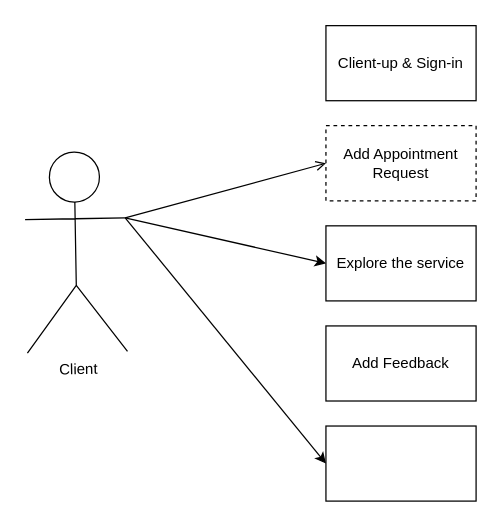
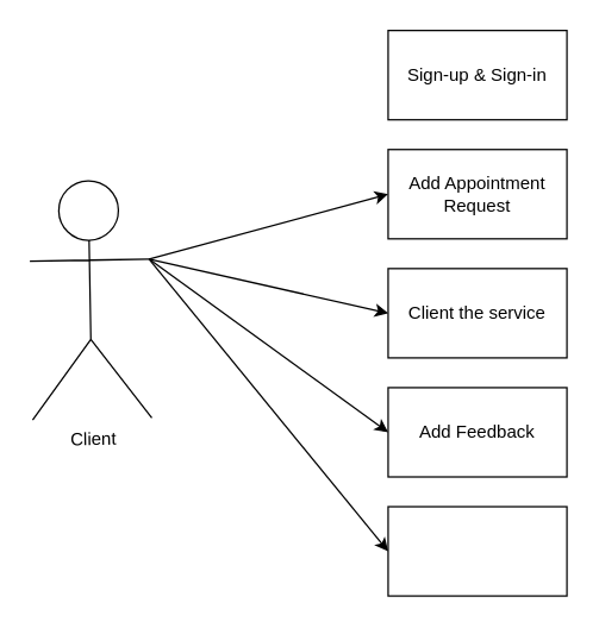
- <mxCell id="3" value="Client-up &amp;amp; Sign-in" style="rounded=0;whiteSpace=wrap;html=1;" parent="1" vertex="1"><mxGeometry x="260" y="20" width="120" height="60" as="geometry" /></mxCell>
+ <mxCell id="3" value="Sign-up &amp;amp; Sign-in" style="rounded=0;whiteSpace=wrap;html=1;" parent="1" vertex="1"><mxGeometry x="260" y="20" width="120" height="60" as="geometry" /></mxCell>
- <mxCell id="4" value="Add Appointment Request" style="rounded=0;whiteSpace=wrap;html=1;dashed=1;" parent="1" vertex="1"><mxGeometry x="260" y="100" width="120" height="60" as="geometry" /></mxCell>
+ <mxCell id="4" value="Add Appointment Request" style="rounded=0;whiteSpace=wrap;html=1;" parent="1" vertex="1"><mxGeometry x="260" y="100" width="120" height="60" as="geometry" /></mxCell>
- <mxCell id="8" value="" style="endArrow=open;html=1;exitX=1;exitY=0.333;exitDx=0;exitDy=0;exitPerimeter=0;entryX=0;entryY=0.5;entryDx=0;entryDy=0;" parent="1" source="2" target="4" edge="1"><mxGeometry width="50" height="50" relative="1" as="geometry"><mxPoint x="150" y="235" as="sourcePoint" /><mxPoint x="200" y="185" as="targetPoint" /></mxGeometry></mxCell>
+ <mxCell id="8" value="" style="endArrow=classic;html=1;exitX=1;exitY=0.333;exitDx=0;exitDy=0;exitPerimeter=0;entryX=0;entryY=0.5;entryDx=0;entryDy=0;" parent="1" source="2" target="4" edge="1"><mxGeometry width="50" height="50" relative="1" as="geometry"><mxPoint x="150" y="235" as="sourcePoint" /><mxPoint x="200" y="185" as="targetPoint" /></mxGeometry></mxCell>
- <mxCell id="5" value="Explore the service" style="rounded=0;whiteSpace=wrap;html=1;" parent="1" vertex="1"><mxGeometry x="260" y="180" width="120" height="60" as="geometry" /></mxCell>
+ <mxCell id="5" value="Client the service" style="rounded=0;whiteSpace=wrap;html=1;" parent="1" vertex="1"><mxGeometry x="260" y="180" width="120" height="60" as="geometry" /></mxCell>
+ <mxCell id="10" value="" style="endArrow=classic;html=1;exitX=1;exitY=0.333;exitDx=0;exitDy=0;exitPerimeter=0;entryX=0;entryY=0.5;entryDx=0;entryDy=0;" parent="1" source="2" target="6" edge="1"><mxGeometry width="50" height="50" relative="1" as="geometry"><mxPoint x="160" y="310" as="sourcePoint" /><mxPoint x="210" y="260" as="targetPoint" /></mxGeometry></mxCell>
